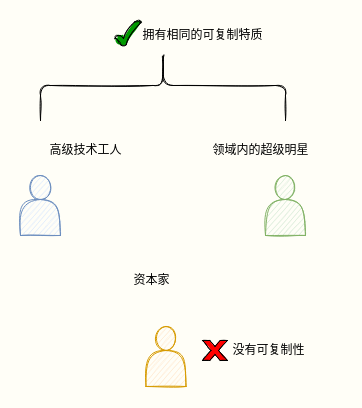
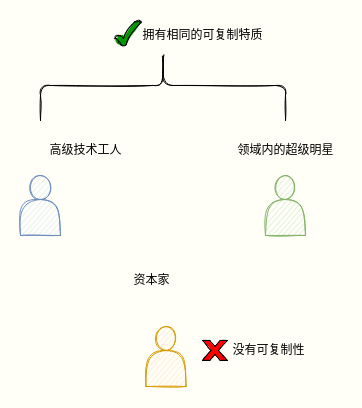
- <mxCell id="6" value="领域内的超级明星" style="text;html=1;align=center;verticalAlign=middle;resizable=0;points=[];autosize=1;sketch=1;rounded=1;" parent="1" vertex="1"><mxGeometry x="205" y="140" width="110" height="20" as="geometry" /></mxCell>
+ <mxCell id="6" value="领域内的超级明星" style="text;html=1;align=center;verticalAlign=middle;resizable=0;points=[];autosize=1;sketch=1;rounded=1;" parent="1" vertex="1"><mxGeometry x="230" y="140" width="110" height="20" as="geometry" /></mxCell>
